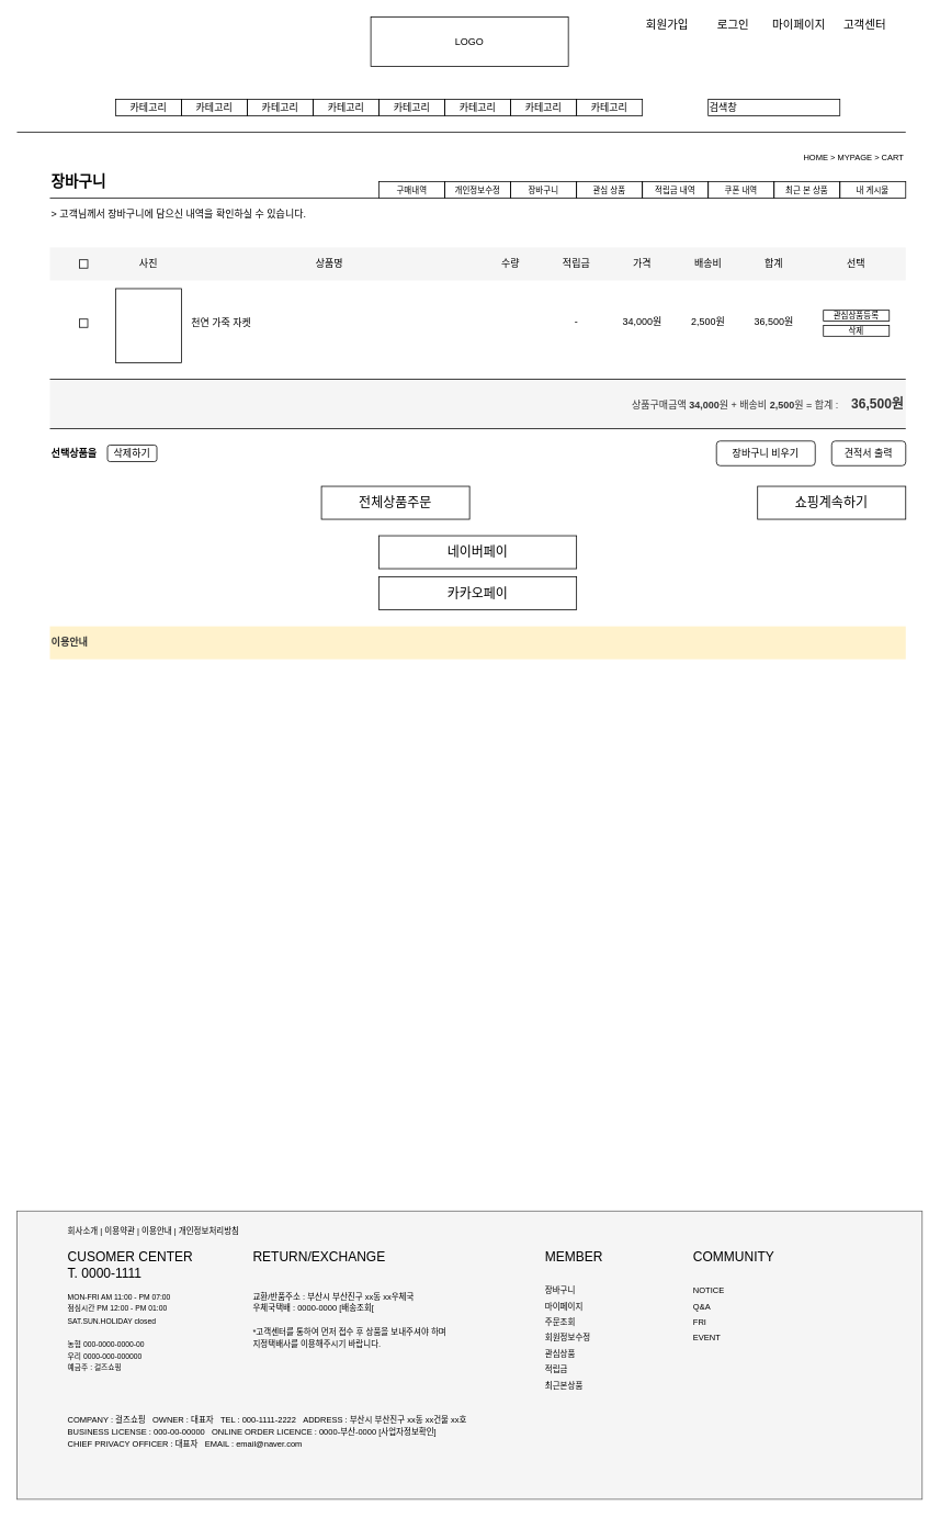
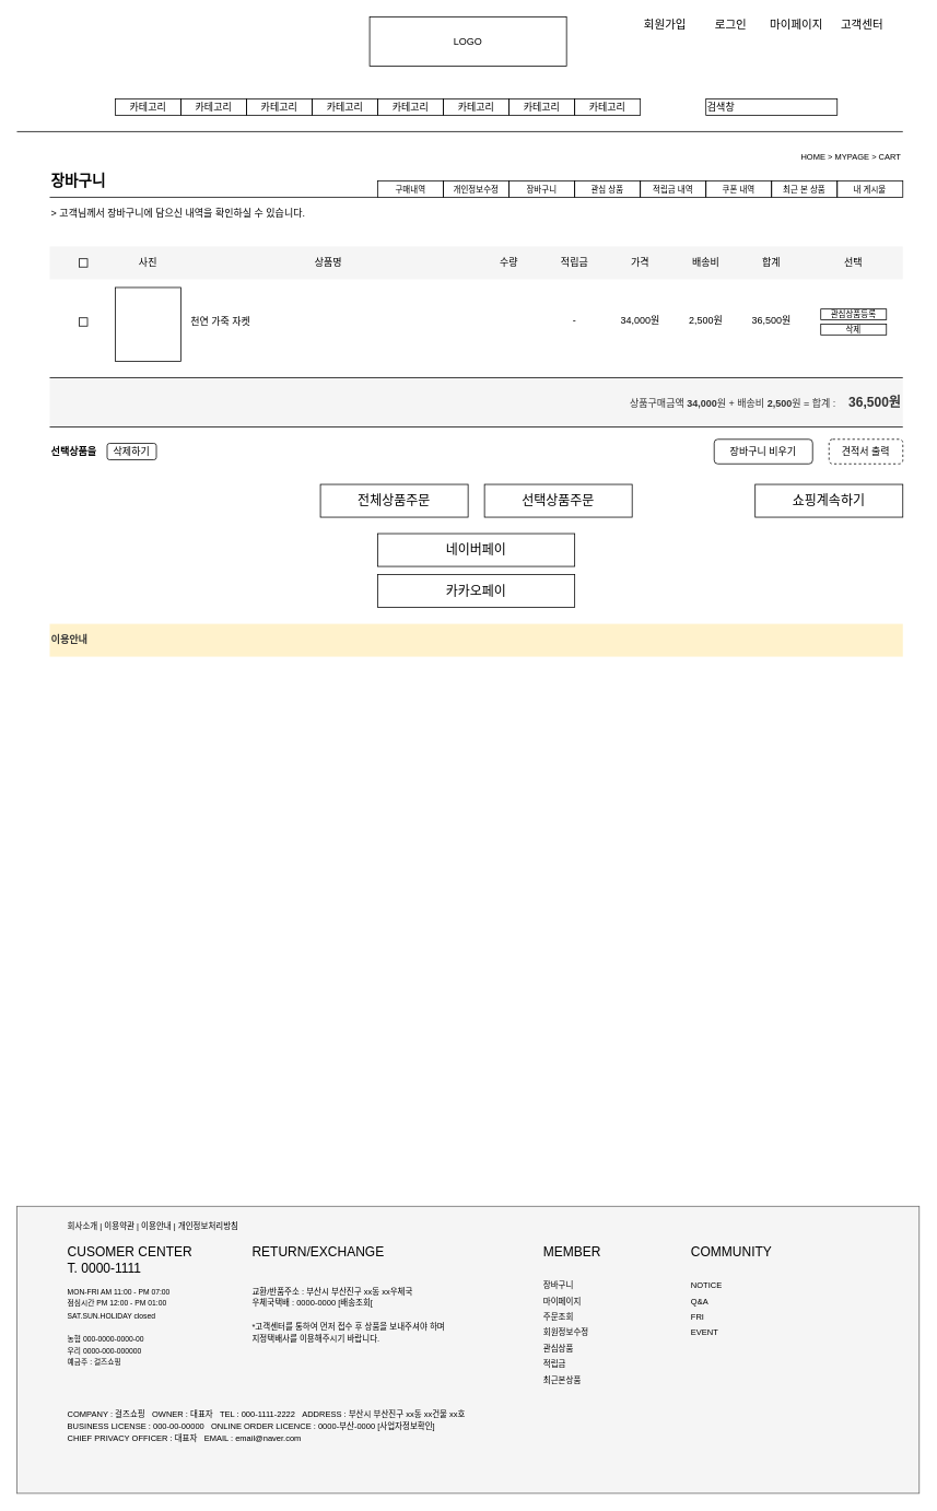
- <mxCell id="62" value="견적서 출력" style="rounded=1;whiteSpace=wrap;html=1;shadow=0;glass=0;sketch=0;fontSize=12;fillColor=none;" vertex="1" parent="1"><mxGeometry x="1010" y="535" width="90" height="30" as="geometry" /></mxCell>
+ <mxCell id="62" value="견적서 출력" style="rounded=1;whiteSpace=wrap;html=1;shadow=0;glass=0;sketch=0;fontSize=12;fillColor=none;dashed=1;" vertex="1" parent="1"><mxGeometry x="1010" y="535" width="90" height="30" as="geometry" /></mxCell>
+ <mxCell id="66" value="선택상품주문" style="rounded=0;whiteSpace=wrap;html=1;shadow=0;glass=0;sketch=0;fontSize=16;fillColor=default;" vertex="1" parent="1"><mxGeometry x="590" y="590" width="180" height="40" as="geometry" /></mxCell>
